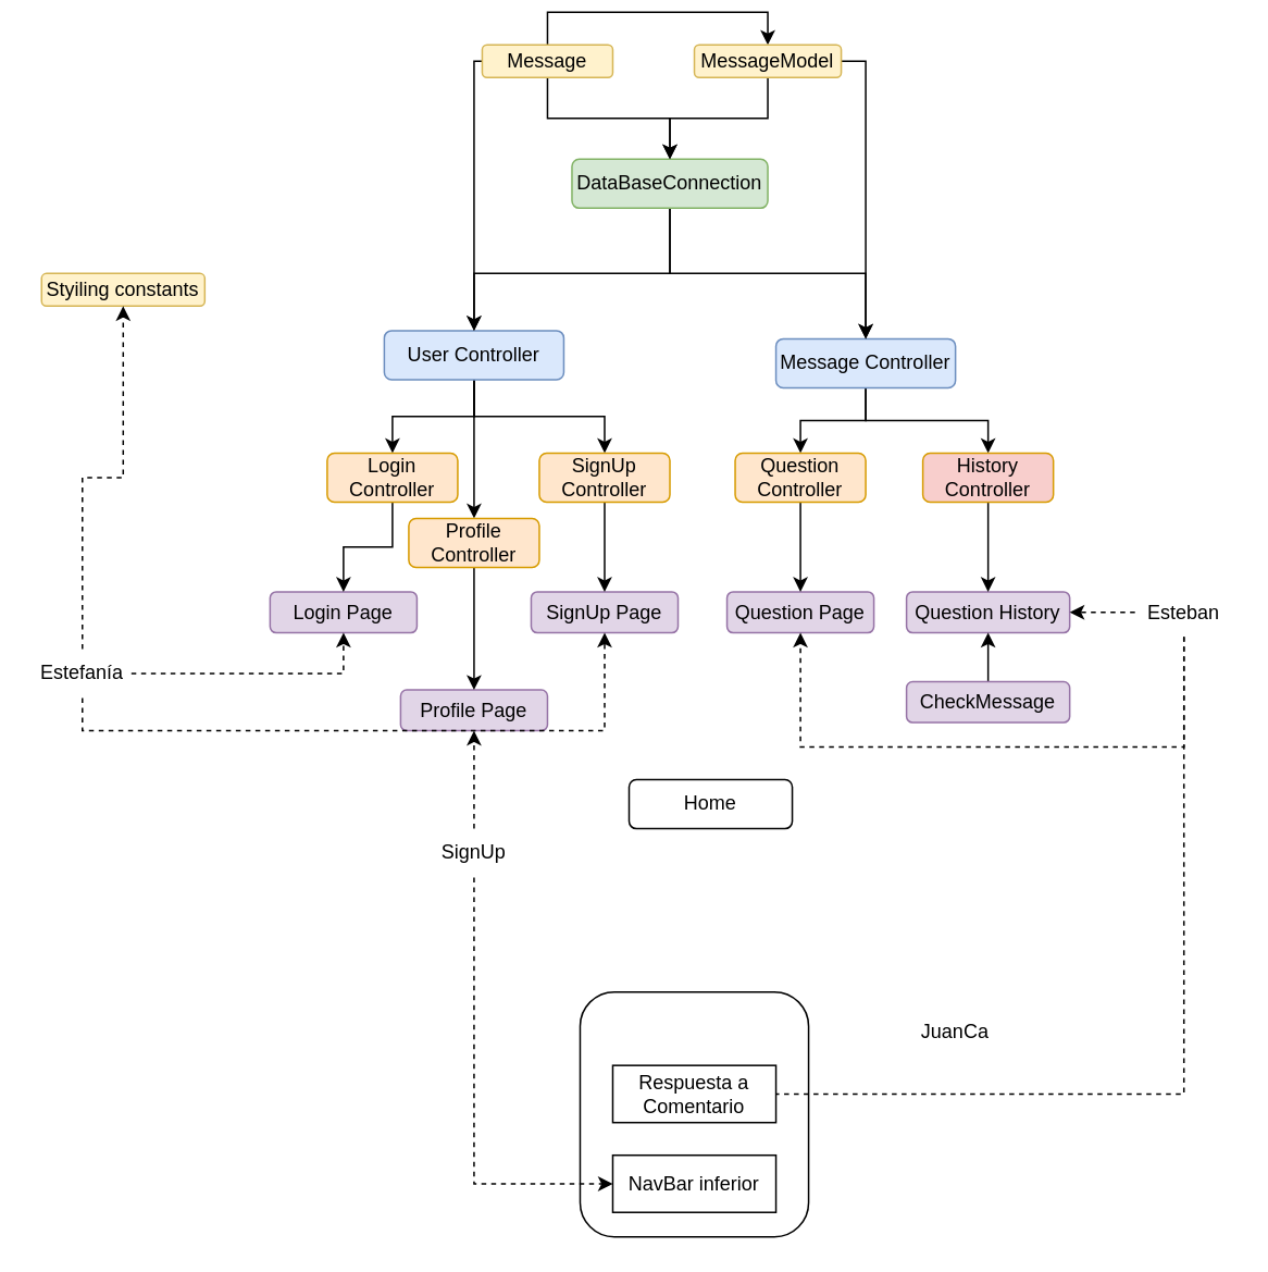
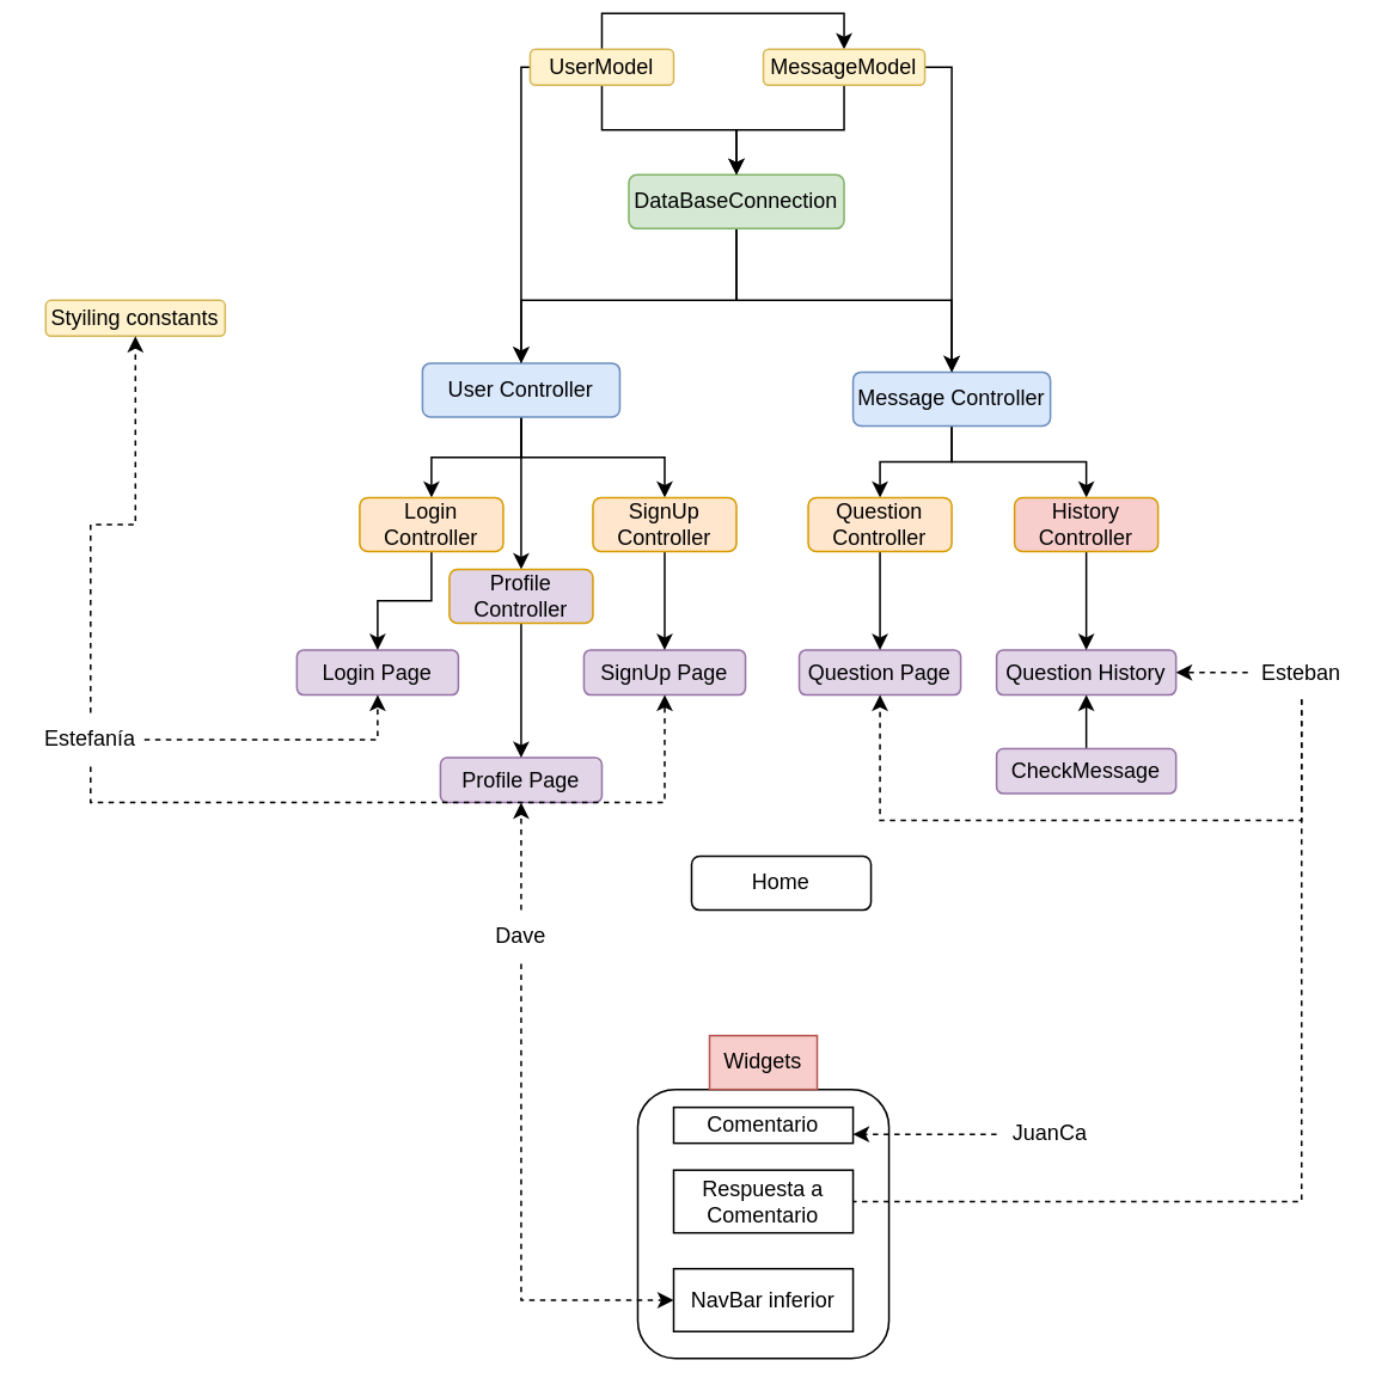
- <mxCell id="24" value="Message" style="rounded=1;whiteSpace=wrap;html=1;fillColor=#fff2cc;strokeColor=#d6b656;" vertex="1" parent="1"><mxGeometry x="295" y="20" width="80" height="20" as="geometry" /></mxCell>
+ <mxCell id="24" value="UserModel" style="rounded=1;whiteSpace=wrap;html=1;fillColor=#fff2cc;strokeColor=#d6b656;" vertex="1" parent="1"><mxGeometry x="295" y="20" width="80" height="20" as="geometry" /></mxCell>
- <mxCell id="33" value="Profile Controller" style="rounded=1;whiteSpace=wrap;html=1;fillColor=#ffe6cc;strokeColor=#d79b00;" vertex="1" parent="1"><mxGeometry x="250" y="310" width="80" height="30" as="geometry" /></mxCell>
+ <mxCell id="33" value="Profile Controller" style="rounded=1;whiteSpace=wrap;html=1;fillColor=#e1d5e7;strokeColor=#d79b00;" vertex="1" parent="1"><mxGeometry x="250" y="310" width="80" height="30" as="geometry" /></mxCell>
- <mxCell id="49" value="SignUp" style="text;html=1;strokeColor=none;fillColor=none;align=center;verticalAlign=middle;whiteSpace=wrap;rounded=0;" vertex="1" parent="1"><mxGeometry x="260" y="500" width="60" height="30" as="geometry" /></mxCell>
+ <mxCell id="49" value="Dave" style="text;html=1;strokeColor=none;fillColor=none;align=center;verticalAlign=middle;whiteSpace=wrap;rounded=0;" vertex="1" parent="1"><mxGeometry x="260" y="500" width="60" height="30" as="geometry" /></mxCell>
+ <mxCell id="42" value="Widgets" style="text;html=1;strokeColor=#b85450;fillColor=#f8cecc;align=center;verticalAlign=middle;whiteSpace=wrap;rounded=0;" vertex="1" parent="1"><mxGeometry x="395" y="570" width="60" height="30" as="geometry" /></mxCell>
+ <mxCell id="39" value="Comentario" style="rounded=0;whiteSpace=wrap;html=1;" vertex="1" parent="1"><mxGeometry x="375" y="610" width="100" height="20" as="geometry" /></mxCell>
+ <mxCell id="54" style="edgeStyle=orthogonalEdgeStyle;rounded=0;orthogonalLoop=1;jettySize=auto;html=1;exitX=0;exitY=0.5;exitDx=0;exitDy=0;entryX=1;entryY=0.75;entryDx=0;entryDy=0;dashed=1;" edge="1" parent="1" source="55" target="39"><mxGeometry relative="1" as="geometry" /></mxCell>
